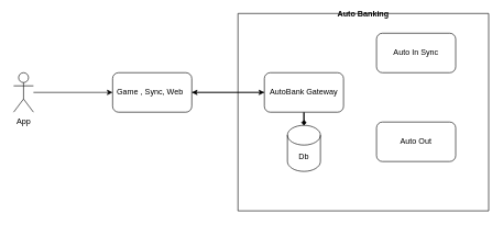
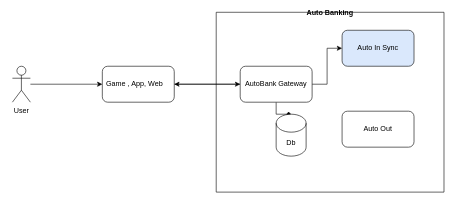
+ <mxCell id="6" style="edgeStyle=orthogonalEdgeStyle;rounded=0;orthogonalLoop=1;jettySize=auto;html=1;" edge="1" parent="1" source="9" target="10"><mxGeometry relative="1" as="geometry" /></mxCell>
- <mxCell id="10" value="Auto In Sync" style="rounded=1;whiteSpace=wrap;html=1;" vertex="1" parent="1"><mxGeometry x="570" y="50" width="120" height="60" as="geometry" /></mxCell>
+ <mxCell id="10" value="Auto In Sync" style="rounded=1;whiteSpace=wrap;html=1;fillColor=#dae8fc;" vertex="1" parent="1"><mxGeometry x="570" y="50" width="120" height="60" as="geometry" /></mxCell>
- <mxCell id="5" value="Game , Sync, Web&lt;span style=&quot;white-space: pre;&quot;&gt;&#09;&lt;/span&gt;" style="rounded=1;whiteSpace=wrap;html=1;" vertex="1" parent="1"><mxGeometry x="170" y="110" width="120" height="60" as="geometry" /></mxCell>
+ <mxCell id="5" value="Game , App, Web&lt;span style=&quot;white-space: pre;&quot;&gt;&#09;&lt;/span&gt;" style="rounded=1;whiteSpace=wrap;html=1;" vertex="1" parent="1"><mxGeometry x="170" y="110" width="120" height="60" as="geometry" /></mxCell>
- <mxCell id="3" value="App" style="shape=umlActor;verticalLabelPosition=bottom;verticalAlign=top;html=1;outlineConnect=0;" vertex="1" parent="1"><mxGeometry x="20" y="110" width="30" height="60" as="geometry" /></mxCell>
+ <mxCell id="3" value="User" style="shape=umlActor;verticalLabelPosition=bottom;verticalAlign=top;html=1;outlineConnect=0;" vertex="1" parent="1"><mxGeometry x="20" y="110" width="30" height="60" as="geometry" /></mxCell>
- <mxCell id="13" value="Db" style="shape=cylinder3;whiteSpace=wrap;html=1;boundedLbl=1;backgroundOutline=1;size=15;" vertex="1" parent="12"><mxGeometry x="75" y="170" width="50" height="70" as="geometry" /></mxCell>
+ <mxCell id="13" value="Db" style="shape=cylinder3;whiteSpace=wrap;html=1;boundedLbl=1;backgroundOutline=1;size=15;" vertex="1" parent="12"><mxGeometry x="100" y="170" width="50" height="70" as="geometry" /></mxCell>
